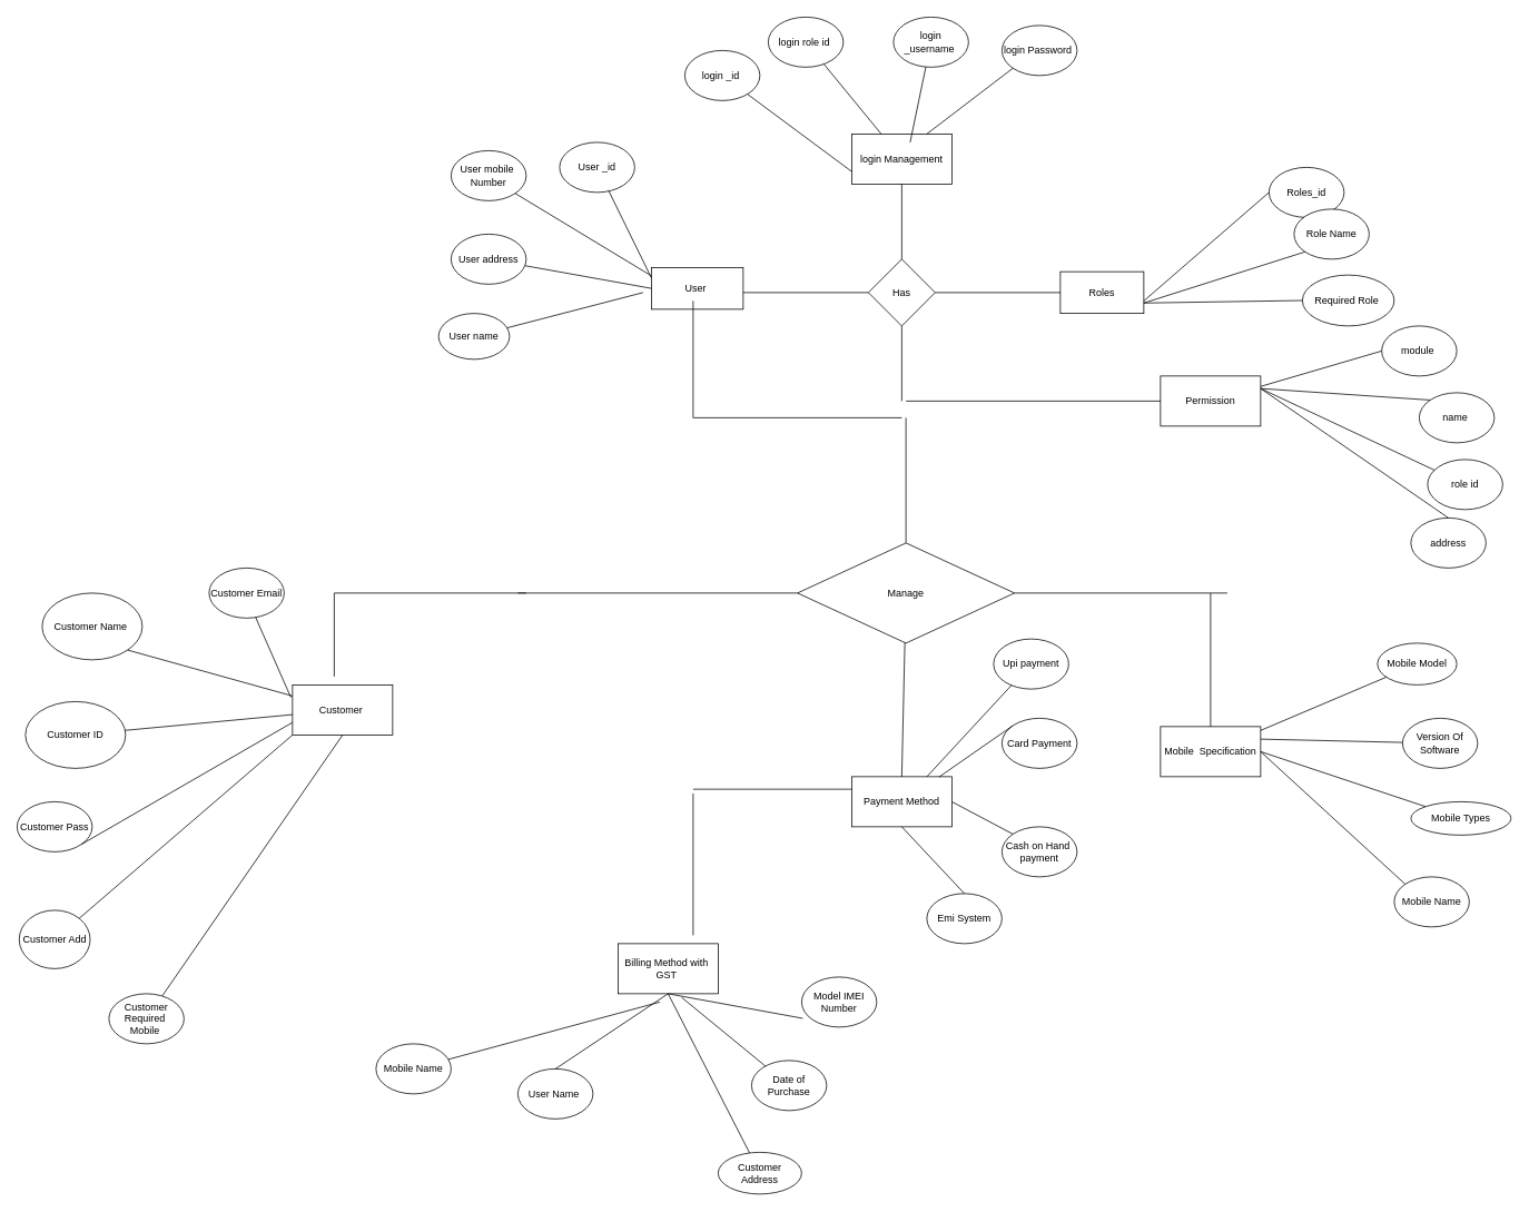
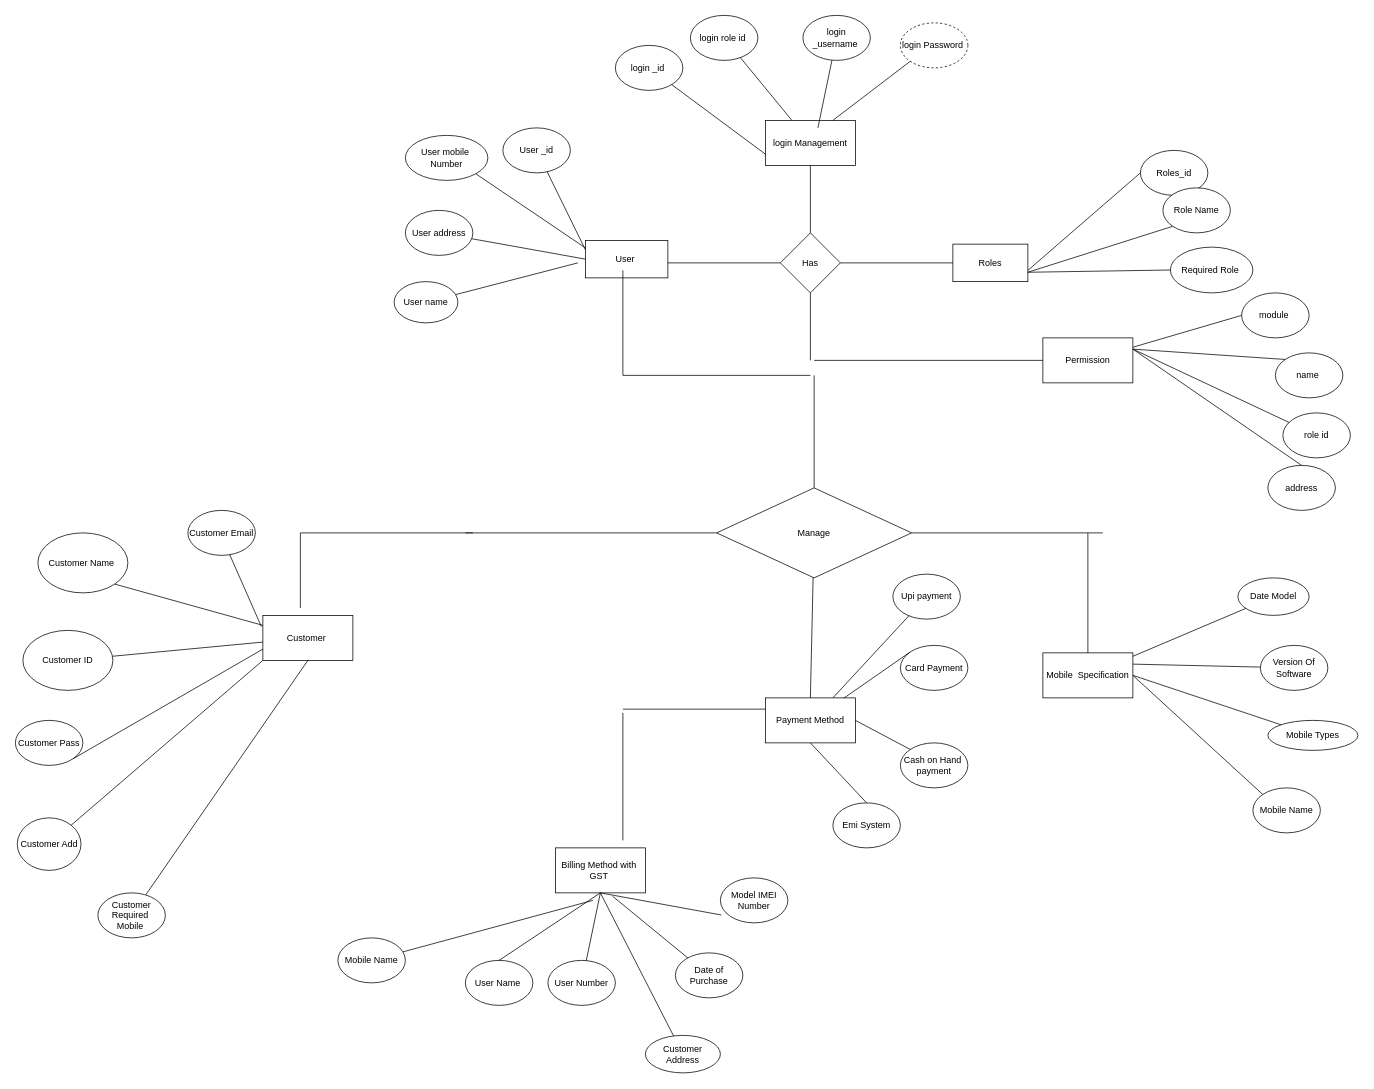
- <mxCell id="6" value="login Password&amp;nbsp;" style="ellipse;whiteSpace=wrap;html=1;" vertex="1" parent="1"><mxGeometry x="1200" y="30" width="90" height="60" as="geometry" /></mxCell>
+ <mxCell id="6" value="login Password&amp;nbsp;" style="ellipse;whiteSpace=wrap;html=1;dashed=1;" vertex="1" parent="1"><mxGeometry x="1200" y="30" width="90" height="60" as="geometry" /></mxCell>
- <mxCell id="14" value="User mobile&amp;nbsp;&lt;br&gt;Number" style="ellipse;whiteSpace=wrap;html=1;" vertex="1" parent="1"><mxGeometry x="540" y="180" width="90" height="60" as="geometry" /></mxCell>
+ <mxCell id="14" value="User mobile&amp;nbsp;&lt;br&gt;Number" style="ellipse;whiteSpace=wrap;html=1;" vertex="1" parent="1"><mxGeometry x="540" y="180" width="110" height="60" as="geometry" /></mxCell>
- <mxCell id="23" value="Mobile Model" style="ellipse;whiteSpace=wrap;html=1;" vertex="1" parent="1"><mxGeometry x="1650" y="770" width="95" height="50" as="geometry" /></mxCell>
+ <mxCell id="23" value="Date Model" style="ellipse;whiteSpace=wrap;html=1;" vertex="1" parent="1"><mxGeometry x="1650" y="770" width="95" height="50" as="geometry" /></mxCell>
+ <mxCell id="71" value="" style="endArrow=none;html=1;rounded=0;entryX=0.5;entryY=1;entryDx=0;entryDy=0;" edge="1" parent="1" source="34" target="32"><mxGeometry width="50" height="50" relative="1" as="geometry"><mxPoint x="1000" y="1060" as="sourcePoint" /><mxPoint x="1050" y="1010" as="targetPoint" /></mxGeometry></mxCell>
+ <mxCell id="34" value="User Number" style="ellipse;whiteSpace=wrap;html=1;" vertex="1" parent="1"><mxGeometry x="730" y="1280" width="90" height="60" as="geometry" /></mxCell>
